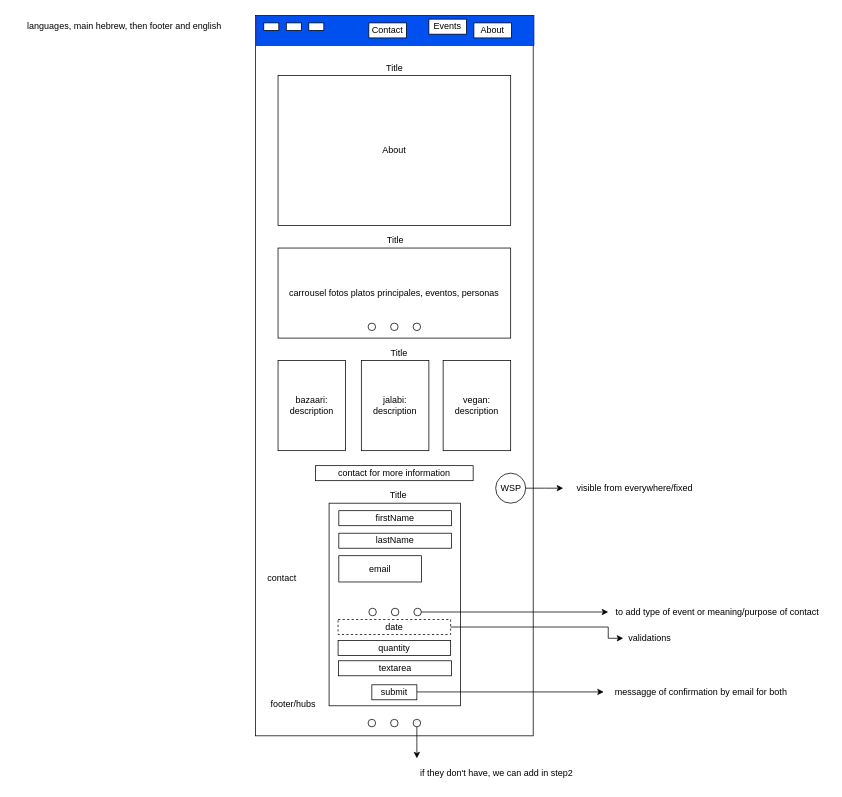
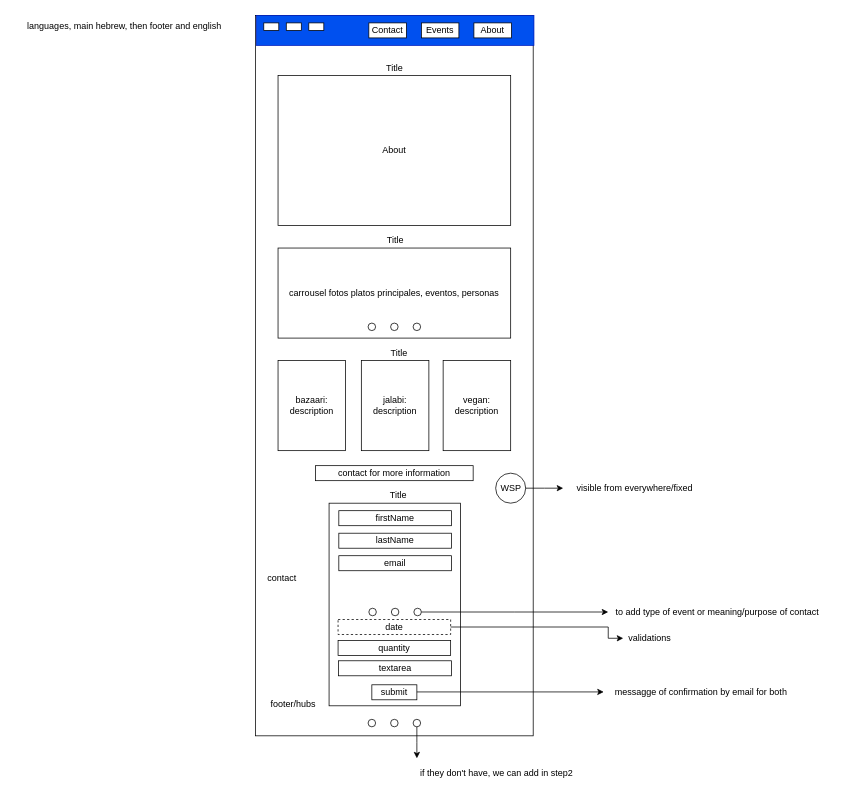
- <mxCell id="5" value="Events" style="whiteSpace=wrap;html=1;" vertex="1" parent="1"><mxGeometry x="571" y="25" width="50" height="20" as="geometry" /></mxCell>
+ <mxCell id="5" value="Events" style="whiteSpace=wrap;html=1;" vertex="1" parent="1"><mxGeometry x="561" y="30" width="50" height="20" as="geometry" /></mxCell>
- <mxCell id="13" value="email" style="whiteSpace=wrap;html=1;" vertex="1" parent="1"><mxGeometry x="451" y="740" width="110" height="35" as="geometry" /></mxCell>
+ <mxCell id="13" value="email" style="whiteSpace=wrap;html=1;" vertex="1" parent="1"><mxGeometry x="451" y="740" width="150" height="20" as="geometry" /></mxCell>
